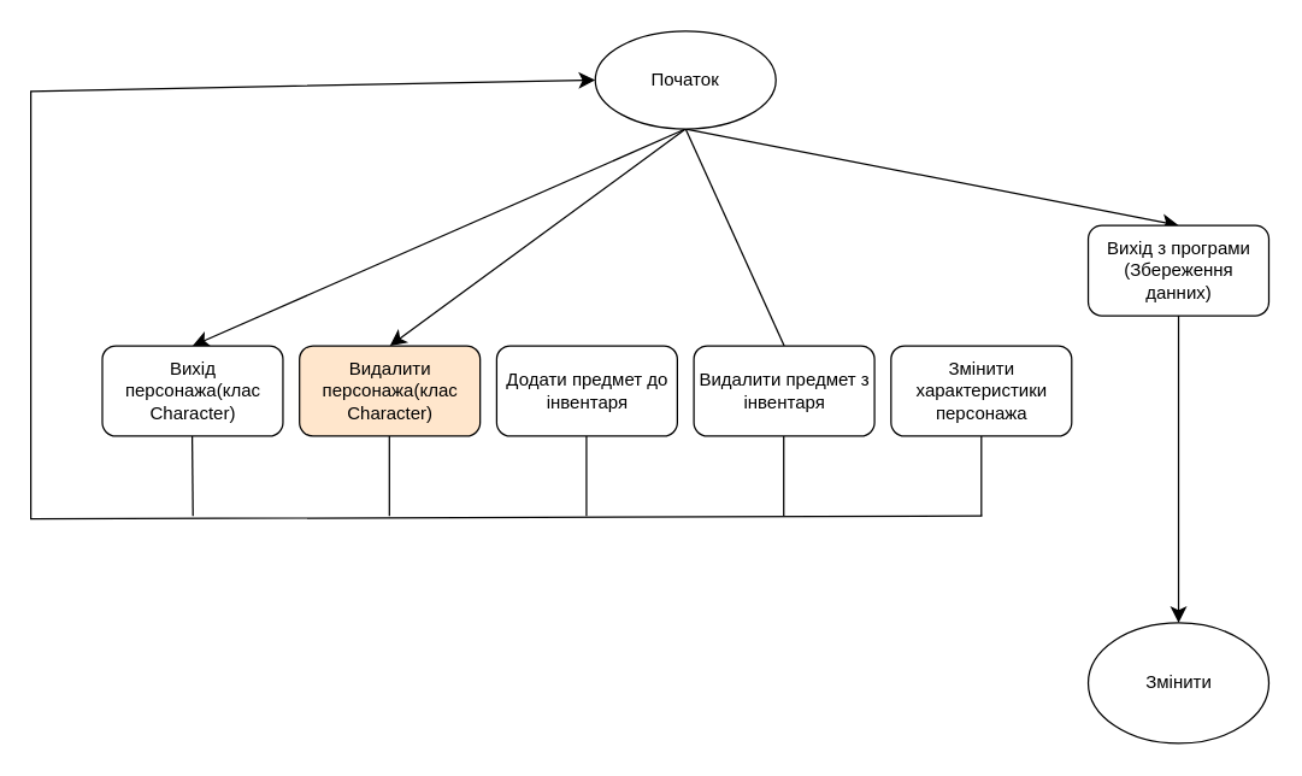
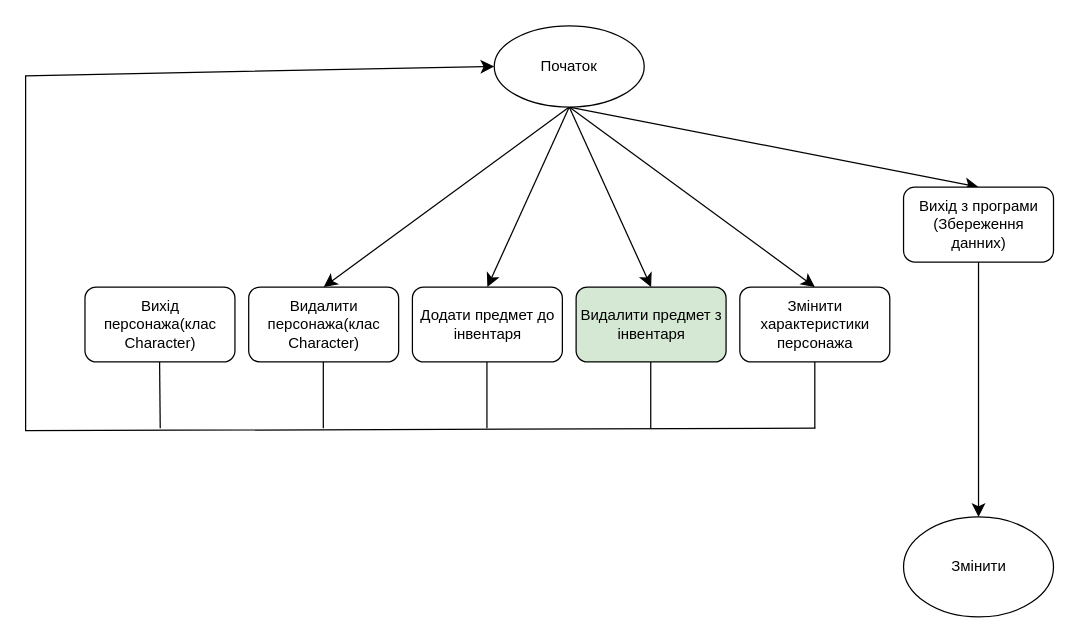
+ <mxCell id="4" style="edgeStyle=none;curved=1;rounded=0;orthogonalLoop=1;jettySize=auto;html=1;exitX=0.5;exitY=1;exitDx=0;exitDy=0;entryX=0.5;entryY=0;entryDx=0;entryDy=0;fontSize=12;startSize=8;endSize=8;" edge="1" parent="1" source="8" target="11"><mxGeometry relative="1" as="geometry" /></mxCell>
+ <mxCell id="6" style="edgeStyle=none;curved=1;rounded=0;orthogonalLoop=1;jettySize=auto;html=1;exitX=0.5;exitY=1;exitDx=0;exitDy=0;entryX=0.5;entryY=0;entryDx=0;entryDy=0;fontSize=12;startSize=8;endSize=8;" edge="1" parent="1" source="8" target="14"><mxGeometry relative="1" as="geometry" /></mxCell>
- <mxCell id="2" style="edgeStyle=none;curved=1;rounded=0;orthogonalLoop=1;jettySize=auto;html=1;exitX=0.5;exitY=1;exitDx=0;exitDy=0;entryX=0.5;entryY=0;entryDx=0;entryDy=0;fontSize=12;startSize=8;endSize=8;" edge="1" parent="1" source="8" target="10"><mxGeometry relative="1" as="geometry" /></mxCell>
- <mxCell id="5" style="edgeStyle=none;curved=1;rounded=0;orthogonalLoop=1;jettySize=auto;html=1;exitX=0.5;exitY=1;exitDx=0;exitDy=0;entryX=0.5;entryY=0;entryDx=0;entryDy=0;fontSize=12;startSize=8;endSize=8;endArrow=none;" edge="1" parent="1" source="8" target="13"><mxGeometry relative="1" as="geometry" /></mxCell>
+ <mxCell id="5" style="edgeStyle=none;curved=1;rounded=0;orthogonalLoop=1;jettySize=auto;html=1;exitX=0.5;exitY=1;exitDx=0;exitDy=0;entryX=0.5;entryY=0;entryDx=0;entryDy=0;fontSize=12;startSize=8;endSize=8;" edge="1" parent="1" source="8" target="13"><mxGeometry relative="1" as="geometry" /></mxCell>
- <mxCell id="12" value="Видалити персонажа(клас Character)" style="rounded=1;whiteSpace=wrap;html=1;fillColor=#ffe6cc;" vertex="1" parent="1"><mxGeometry x="198.5" y="229" width="120" height="60" as="geometry" /></mxCell>
+ <mxCell id="12" value="Видалити персонажа(клас Character)" style="rounded=1;whiteSpace=wrap;html=1;" vertex="1" parent="1"><mxGeometry x="198.5" y="229" width="120" height="60" as="geometry" /></mxCell>
- <mxCell id="13" value="Видалити предмет з інвентаря" style="rounded=1;whiteSpace=wrap;html=1;" vertex="1" parent="1"><mxGeometry x="460.5" y="229" width="120" height="60" as="geometry" /></mxCell>
+ <mxCell id="13" value="Видалити предмет з інвентаря" style="rounded=1;whiteSpace=wrap;html=1;fillColor=#d5e8d4;" vertex="1" parent="1"><mxGeometry x="460.5" y="229" width="120" height="60" as="geometry" /></mxCell>
